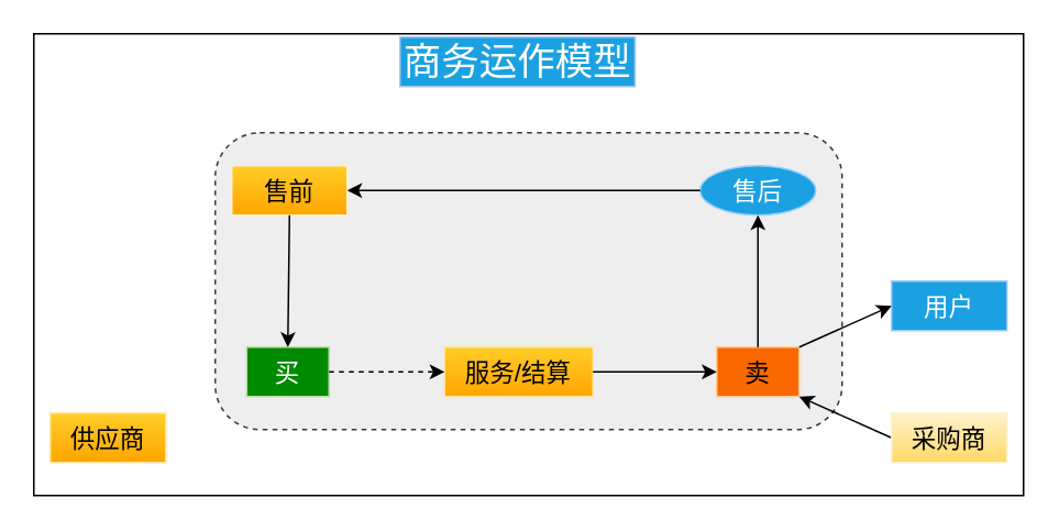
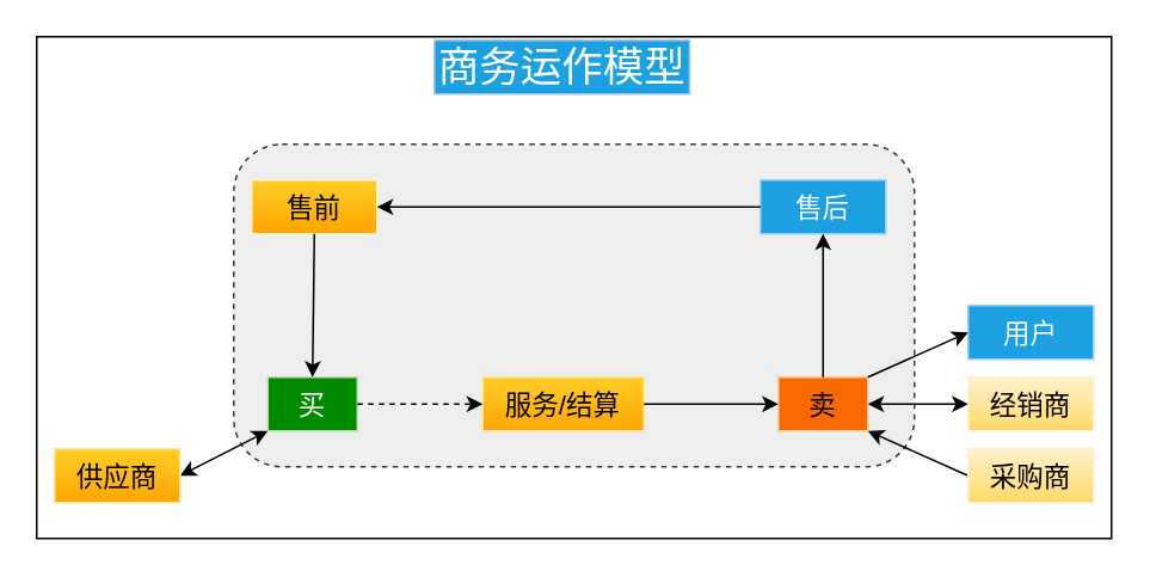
- <mxCell id="6" value="售后" style="ellipse;whiteSpace=wrap;html=1;fontSize=15;fillColor=#1ba1e2;fontColor=#ffffff;strokeColor=#99CCFF;" parent="1" vertex="1"><mxGeometry x="424" y="100" width="70" height="30" as="geometry" /></mxCell>
+ <mxCell id="6" value="售后" style="rounded=0;whiteSpace=wrap;html=1;fontSize=15;fillColor=#1ba1e2;fontColor=#ffffff;strokeColor=#99CCFF;" parent="1" vertex="1"><mxGeometry x="424" y="100" width="70" height="30" as="geometry" /></mxCell>
+ <mxCell id="21" value="" style="endArrow=classic;startArrow=classic;html=1;rounded=0;fontSize=15;entryX=0;entryY=0.5;entryDx=0;entryDy=0;exitX=1;exitY=0.5;exitDx=0;exitDy=0;" parent="1" source="8" target="19" edge="1"><mxGeometry width="50" height="50" relative="1" as="geometry"><mxPoint x="494" y="250" as="sourcePoint" /><mxPoint x="550" y="275" as="targetPoint" /><Array as="points" /></mxGeometry></mxCell>
+ <mxCell id="19" value="经销商" style="rounded=0;whiteSpace=wrap;html=1;fontSize=15;fillColor=#fff2cc;gradientColor=#ffd966;strokeColor=#FFF2CC;" parent="1" vertex="1"><mxGeometry x="540" y="210" width="70" height="30" as="geometry" /></mxCell>
+ <mxCell id="13" value="" style="endArrow=classic;startArrow=classic;html=1;rounded=0;fontSize=15;entryX=0;entryY=1;entryDx=0;entryDy=0;exitX=1;exitY=0.5;exitDx=0;exitDy=0;" parent="1" source="17" target="7" edge="1"><mxGeometry width="50" height="50" relative="1" as="geometry"><mxPoint x="120" y="260" as="sourcePoint" /><mxPoint x="209" y="280" as="targetPoint" /></mxGeometry></mxCell>
